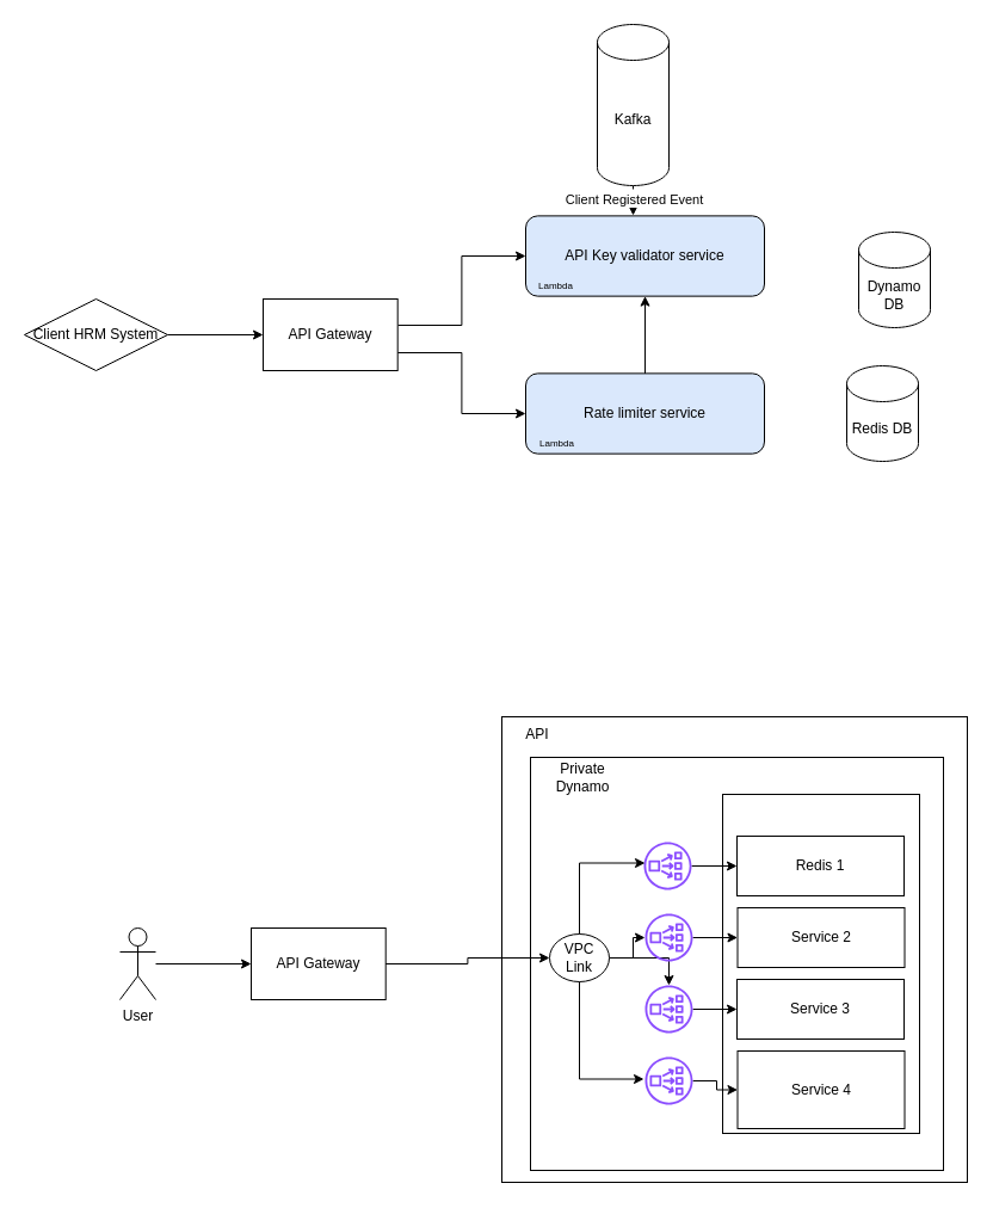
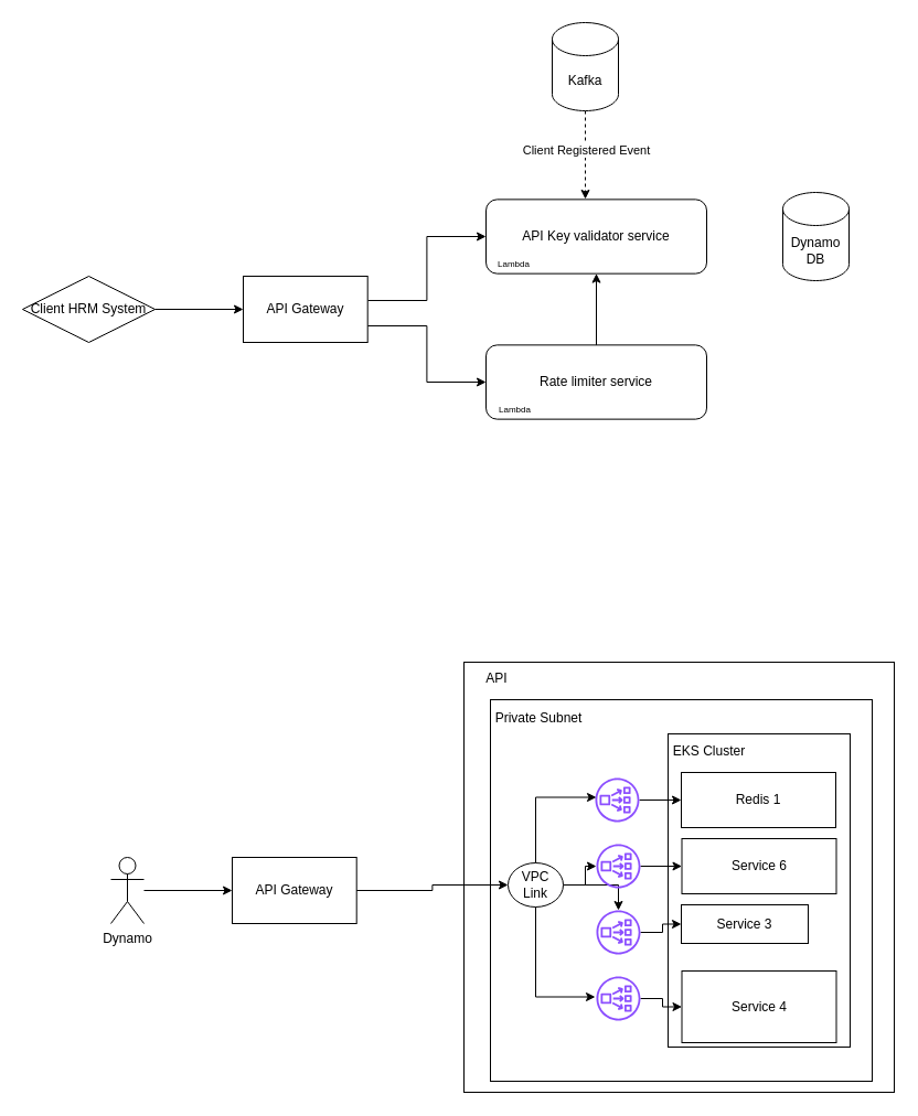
- <mxCell id="20" value="Kafka" style="shape=cylinder3;whiteSpace=wrap;html=1;boundedLbl=1;backgroundOutline=1;size=15;" vertex="1" parent="1"><mxGeometry x="500" y="20" width="60" height="135" as="geometry" /></mxCell>
+ <mxCell id="20" value="Kafka" style="shape=cylinder3;whiteSpace=wrap;html=1;boundedLbl=1;backgroundOutline=1;size=15;" vertex="1" parent="1"><mxGeometry x="500" y="20" width="60" height="80" as="geometry" /></mxCell>
- <mxCell id="15" value="API Key validator service" style="rounded=1;whiteSpace=wrap;html=1;fillColor=#dae8fc;" vertex="1" parent="14"><mxGeometry width="200" height="67.237" as="geometry" /></mxCell>
+ <mxCell id="15" value="API Key validator service" style="rounded=1;whiteSpace=wrap;html=1;" vertex="1" parent="14"><mxGeometry width="200" height="67.237" as="geometry" /></mxCell>
- <mxCell id="7" value="Dynamo DB" style="shape=cylinder3;whiteSpace=wrap;html=1;boundedLbl=1;backgroundOutline=1;size=15;" vertex="1" parent="1"><mxGeometry x="719" y="194" width="60" height="80" as="geometry" /></mxCell>
+ <mxCell id="7" value="Dynamo DB" style="shape=cylinder3;whiteSpace=wrap;html=1;boundedLbl=1;backgroundOutline=1;size=15;" vertex="1" parent="1"><mxGeometry x="709" y="174" width="60" height="80" as="geometry" /></mxCell>
- <mxCell id="11" value="Rate limiter service" style="rounded=1;whiteSpace=wrap;html=1;fillColor=#dae8fc;" vertex="1" parent="10"><mxGeometry width="200" height="67.237" as="geometry" /></mxCell>
+ <mxCell id="11" value="Rate limiter service" style="rounded=1;whiteSpace=wrap;html=1;" vertex="1" parent="10"><mxGeometry width="200" height="67.237" as="geometry" /></mxCell>
- <mxCell id="8" value="Redis DB" style="shape=cylinder3;whiteSpace=wrap;html=1;boundedLbl=1;backgroundOutline=1;size=15;" vertex="1" parent="1"><mxGeometry x="709" y="306" width="60" height="80" as="geometry" /></mxCell>
- <mxCell id="27" value="Private Dynamo" style="text;html=1;align=center;verticalAlign=middle;whiteSpace=wrap;rounded=0;" vertex="1" parent="1"><mxGeometry x="446" y="636" width="84" height="30" as="geometry" /></mxCell>
+ <mxCell id="27" value="Private Subnet" style="text;html=1;align=center;verticalAlign=middle;whiteSpace=wrap;rounded=0;" vertex="1" parent="1"><mxGeometry x="446" y="636" width="84" height="30" as="geometry" /></mxCell>
+ <mxCell id="29" value="EKS Cluster" style="text;html=1;align=center;verticalAlign=middle;whiteSpace=wrap;rounded=0;" vertex="1" parent="1"><mxGeometry x="605" y="666" width="75" height="30" as="geometry" /></mxCell>
- <mxCell id="35" value="Service 2" style="rounded=0;whiteSpace=wrap;html=1;" vertex="1" parent="1"><mxGeometry x="617.5" y="760" width="140" height="50" as="geometry" /></mxCell>
+ <mxCell id="35" value="Service 6" style="rounded=0;whiteSpace=wrap;html=1;" vertex="1" parent="1"><mxGeometry x="617.5" y="760" width="140" height="50" as="geometry" /></mxCell>
- <mxCell id="36" value="Service 3" style="rounded=0;whiteSpace=wrap;html=1;" vertex="1" parent="1"><mxGeometry x="617" y="820" width="140" height="50" as="geometry" /></mxCell>
+ <mxCell id="36" value="Service 3" style="rounded=0;whiteSpace=wrap;html=1;" vertex="1" parent="1"><mxGeometry x="617" y="820" width="115" height="35" as="geometry" /></mxCell>
- <mxCell id="23" value="User" style="shape=umlActor;verticalLabelPosition=bottom;verticalAlign=top;html=1;outlineConnect=0;" vertex="1" parent="1"><mxGeometry x="100" y="777" width="30" height="60" as="geometry" /></mxCell>
+ <mxCell id="23" value="Dynamo" style="shape=umlActor;verticalLabelPosition=bottom;verticalAlign=top;html=1;outlineConnect=0;" vertex="1" parent="1"><mxGeometry x="100" y="777" width="30" height="60" as="geometry" /></mxCell>
